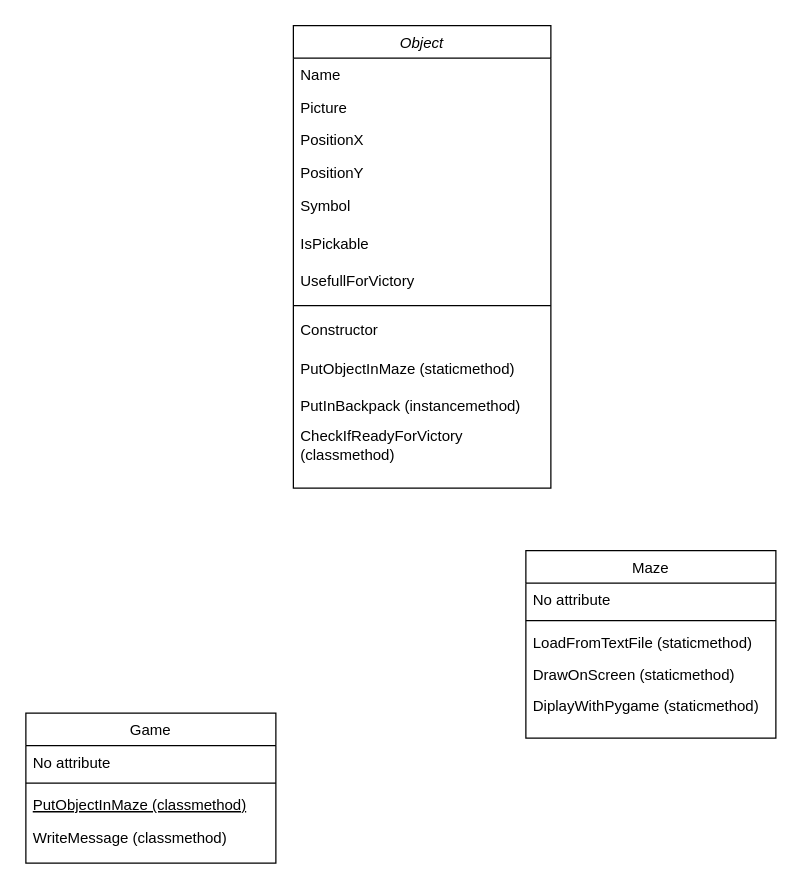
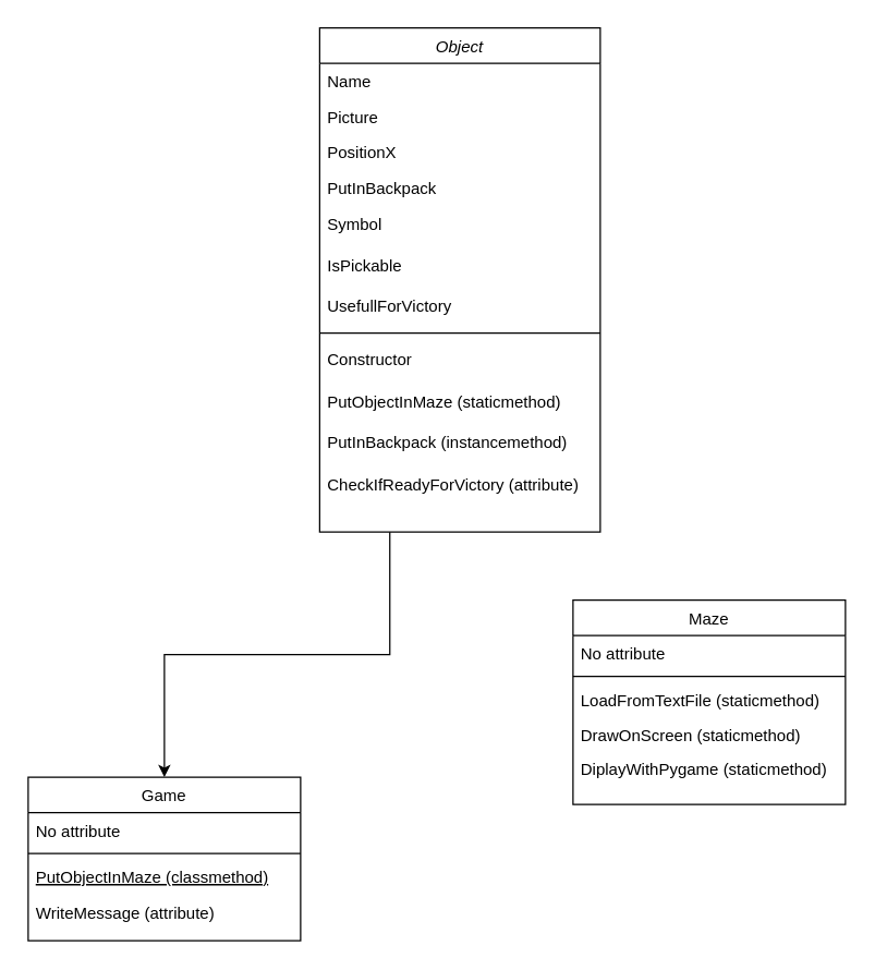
- <mxCell id="7" value="PositionY" style="text;align=left;verticalAlign=top;spacingLeft=4;spacingRight=4;overflow=hidden;rotatable=0;points=[[0,0.5],[1,0.5]];portConstraint=eastwest;" parent="3" vertex="1"><mxGeometry y="104" width="206" height="26" as="geometry" /></mxCell>
+ <mxCell id="7" value="PutInBackpack" style="text;align=left;verticalAlign=top;spacingLeft=4;spacingRight=4;overflow=hidden;rotatable=0;points=[[0,0.5],[1,0.5]];portConstraint=eastwest;" parent="3" vertex="1"><mxGeometry y="104" width="206" height="26" as="geometry" /></mxCell>
- <mxCell id="15" value="CheckIfReadyForVictory (classmethod)" style="text;html=1;strokeColor=none;fillColor=none;align=left;verticalAlign=middle;whiteSpace=wrap;rounded=0;spacingLeft=4;" parent="3" vertex="1"><mxGeometry y="320" width="206" height="32" as="geometry" /></mxCell>
+ <mxCell id="15" value="CheckIfReadyForVictory (attribute)" style="text;html=1;strokeColor=none;fillColor=none;align=left;verticalAlign=middle;whiteSpace=wrap;rounded=0;spacingLeft=4;" parent="3" vertex="1"><mxGeometry y="320" width="206" height="32" as="geometry" /></mxCell>
+ <mxCell id="2" style="edgeStyle=orthogonalEdgeStyle;rounded=0;orthogonalLoop=1;jettySize=auto;html=1;exitX=0.25;exitY=1;exitDx=0;exitDy=0;" parent="1" source="3" target="16" edge="1"><mxGeometry relative="1" as="geometry" /></mxCell>
- <mxCell id="20" value="WriteMessage (classmethod)" style="text;align=left;verticalAlign=top;spacingLeft=4;spacingRight=4;overflow=hidden;rotatable=0;points=[[0,0.5],[1,0.5]];portConstraint=eastwest;" parent="16" vertex="1"><mxGeometry y="86" width="200" height="26" as="geometry" /></mxCell>
+ <mxCell id="20" value="WriteMessage (attribute)" style="text;align=left;verticalAlign=top;spacingLeft=4;spacingRight=4;overflow=hidden;rotatable=0;points=[[0,0.5],[1,0.5]];portConstraint=eastwest;" parent="16" vertex="1"><mxGeometry y="86" width="200" height="26" as="geometry" /></mxCell>
